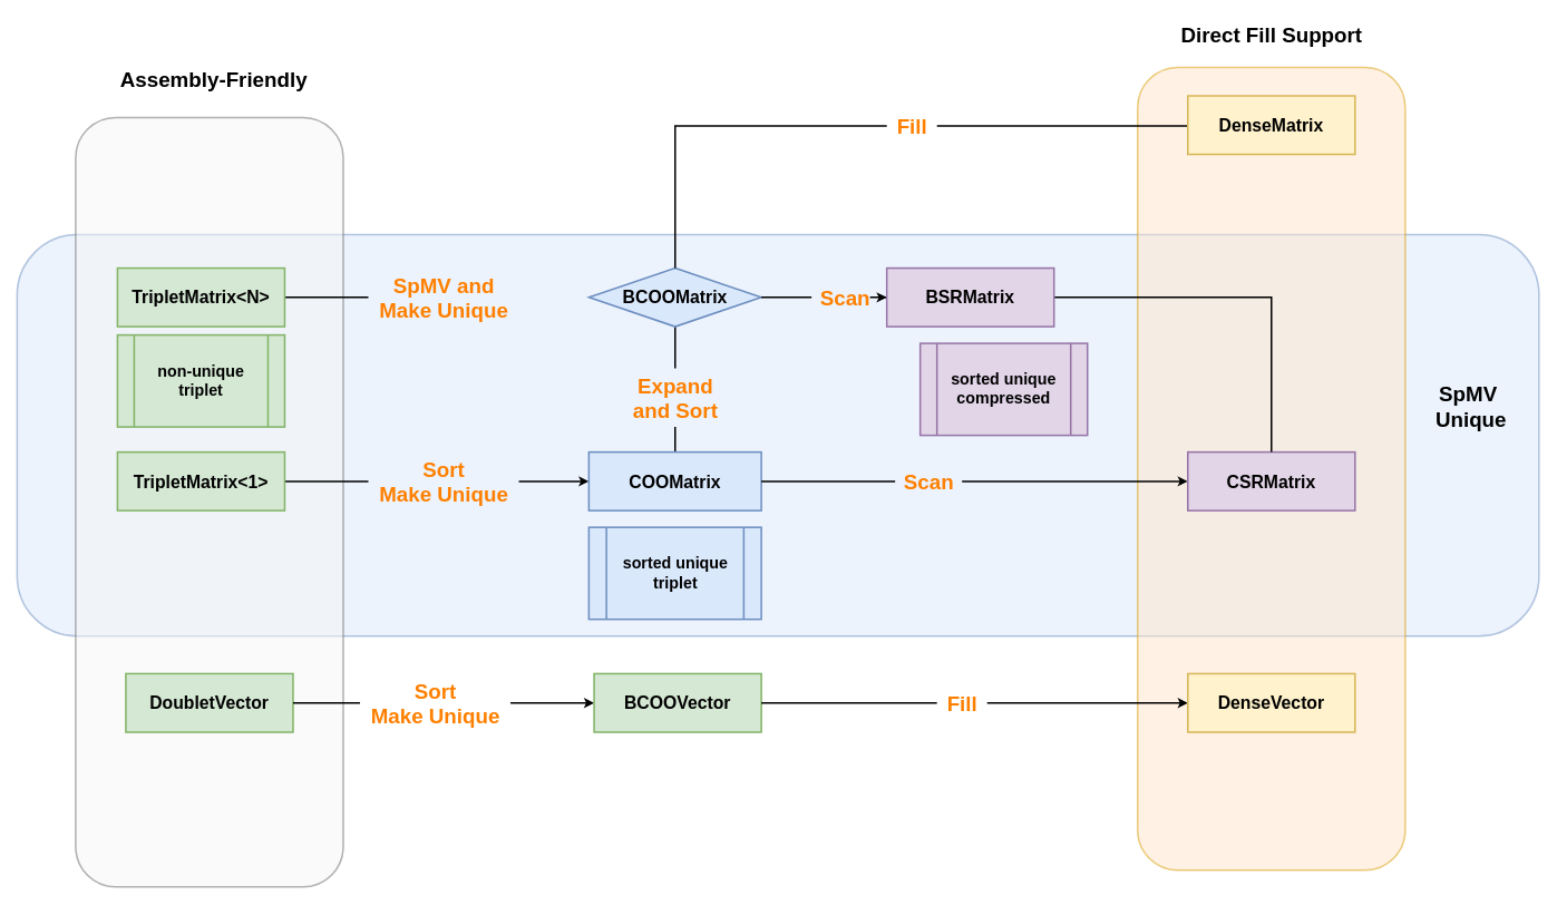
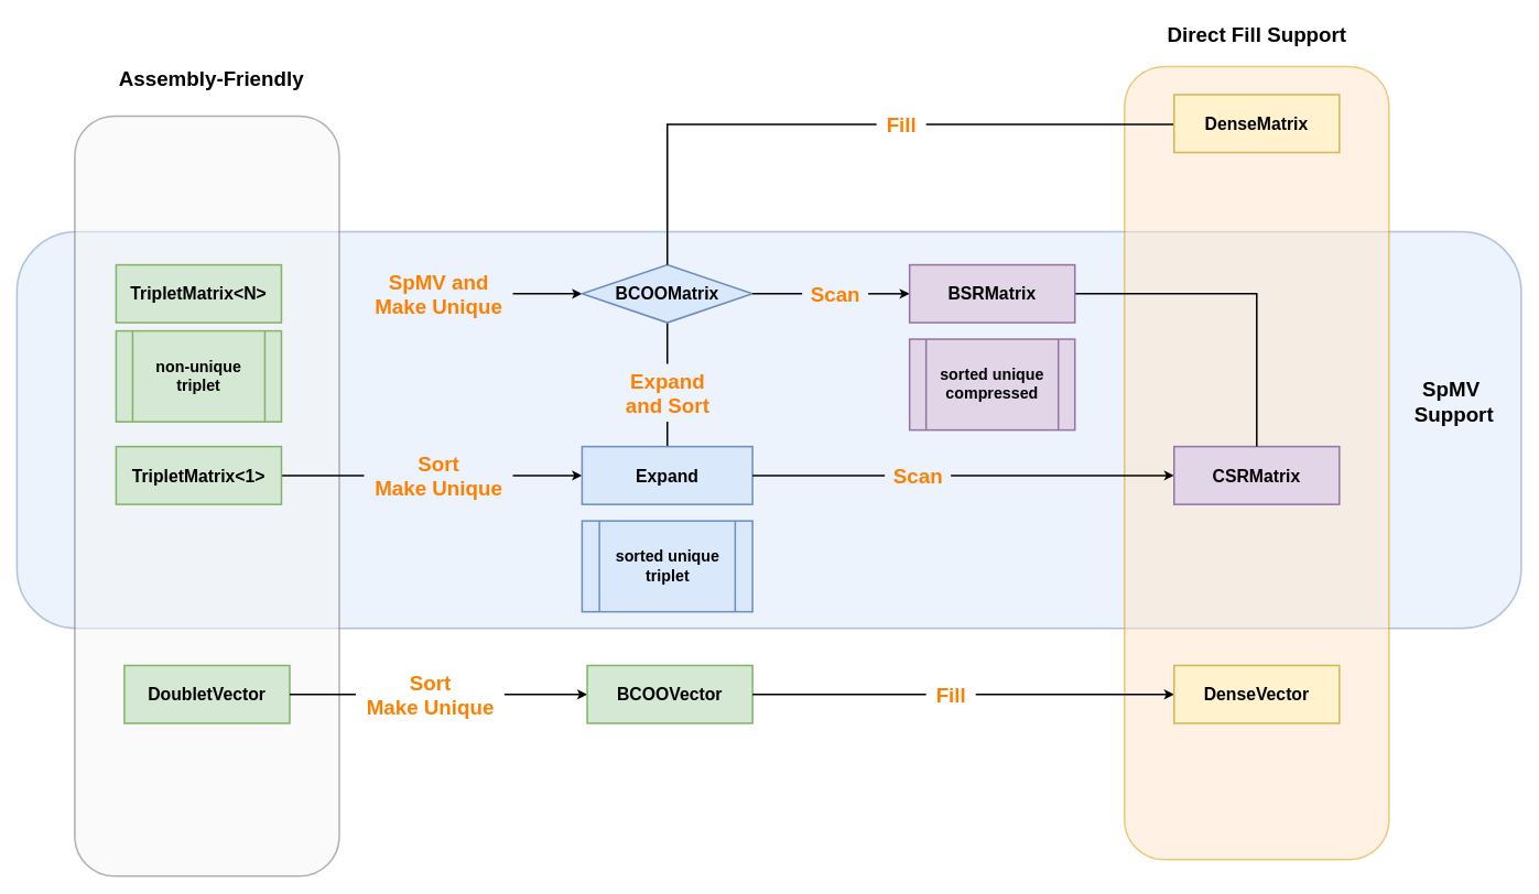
- <mxCell id="7" style="edgeStyle=orthogonalEdgeStyle;rounded=0;orthogonalLoop=1;jettySize=auto;html=1;strokeWidth=2;endArrow=none;endFill=0;" parent="1" source="8" target="23" edge="1"><mxGeometry relative="1" as="geometry" /></mxCell>
+ <mxCell id="5" style="edgeStyle=orthogonalEdgeStyle;rounded=0;orthogonalLoop=1;jettySize=auto;html=1;strokeWidth=2;entryX=0;entryY=0.5;entryDx=0;entryDy=0;" parent="1" source="23" target="14" edge="1"><mxGeometry relative="1" as="geometry"><mxPoint x="643.75" y="355" as="targetPoint" /></mxGeometry></mxCell>
- <mxCell id="21" value="&lt;span style=&quot;font-size: 21px;&quot;&gt;&lt;b&gt;BSRMatrix&lt;/b&gt;&lt;/span&gt;" style="whiteSpace=wrap;html=1;fillColor=#e1d5e7;strokeColor=#9673a6;strokeWidth=2;" parent="1" vertex="1"><mxGeometry x="1060" y="320" width="200" height="70" as="geometry" /></mxCell>
+ <mxCell id="21" value="&lt;span style=&quot;font-size: 21px;&quot;&gt;&lt;b&gt;BSRMatrix&lt;/b&gt;&lt;/span&gt;" style="whiteSpace=wrap;html=1;fillColor=#e1d5e7;strokeColor=#9673a6;strokeWidth=2;" parent="1" vertex="1"><mxGeometry x="1100" y="320" width="200" height="70" as="geometry" /></mxCell>
- <mxCell id="45" value="&lt;span style=&quot;font-size: 25px;&quot;&gt;&lt;b style=&quot;&quot;&gt;SpMV&lt;br&gt;&amp;nbsp;Unique&lt;/b&gt;&lt;/span&gt;" style="text;html=1;align=center;verticalAlign=middle;resizable=0;points=[];autosize=1;strokeColor=none;fillColor=none;strokeWidth=2;" parent="1" vertex="1"><mxGeometry x="1690" y="450" width="130" height="70" as="geometry" /></mxCell>
+ <mxCell id="45" value="&lt;span style=&quot;font-size: 25px;&quot;&gt;&lt;b style=&quot;&quot;&gt;SpMV&lt;br&gt;&amp;nbsp;Support&lt;/b&gt;&lt;/span&gt;" style="text;html=1;align=center;verticalAlign=middle;resizable=0;points=[];autosize=1;strokeColor=none;fillColor=none;strokeWidth=2;" parent="1" vertex="1"><mxGeometry x="1690" y="450" width="130" height="70" as="geometry" /></mxCell>
- <mxCell id="16" value="&lt;span style=&quot;font-size: 21px;&quot;&gt;&lt;b&gt;COOMatrix&lt;/b&gt;&lt;/span&gt;" style="whiteSpace=wrap;html=1;fillColor=#dae8fc;strokeColor=#6c8ebf;strokeWidth=2;" parent="1" vertex="1"><mxGeometry x="703.75" y="540" width="206.25" height="70" as="geometry" /></mxCell>
+ <mxCell id="16" value="&lt;span style=&quot;font-size: 21px;&quot;&gt;&lt;b&gt;Expand&lt;/b&gt;&lt;/span&gt;" style="whiteSpace=wrap;html=1;fillColor=#dae8fc;strokeColor=#6c8ebf;strokeWidth=2;" parent="1" vertex="1"><mxGeometry x="703.75" y="540" width="206.25" height="70" as="geometry" /></mxCell>
